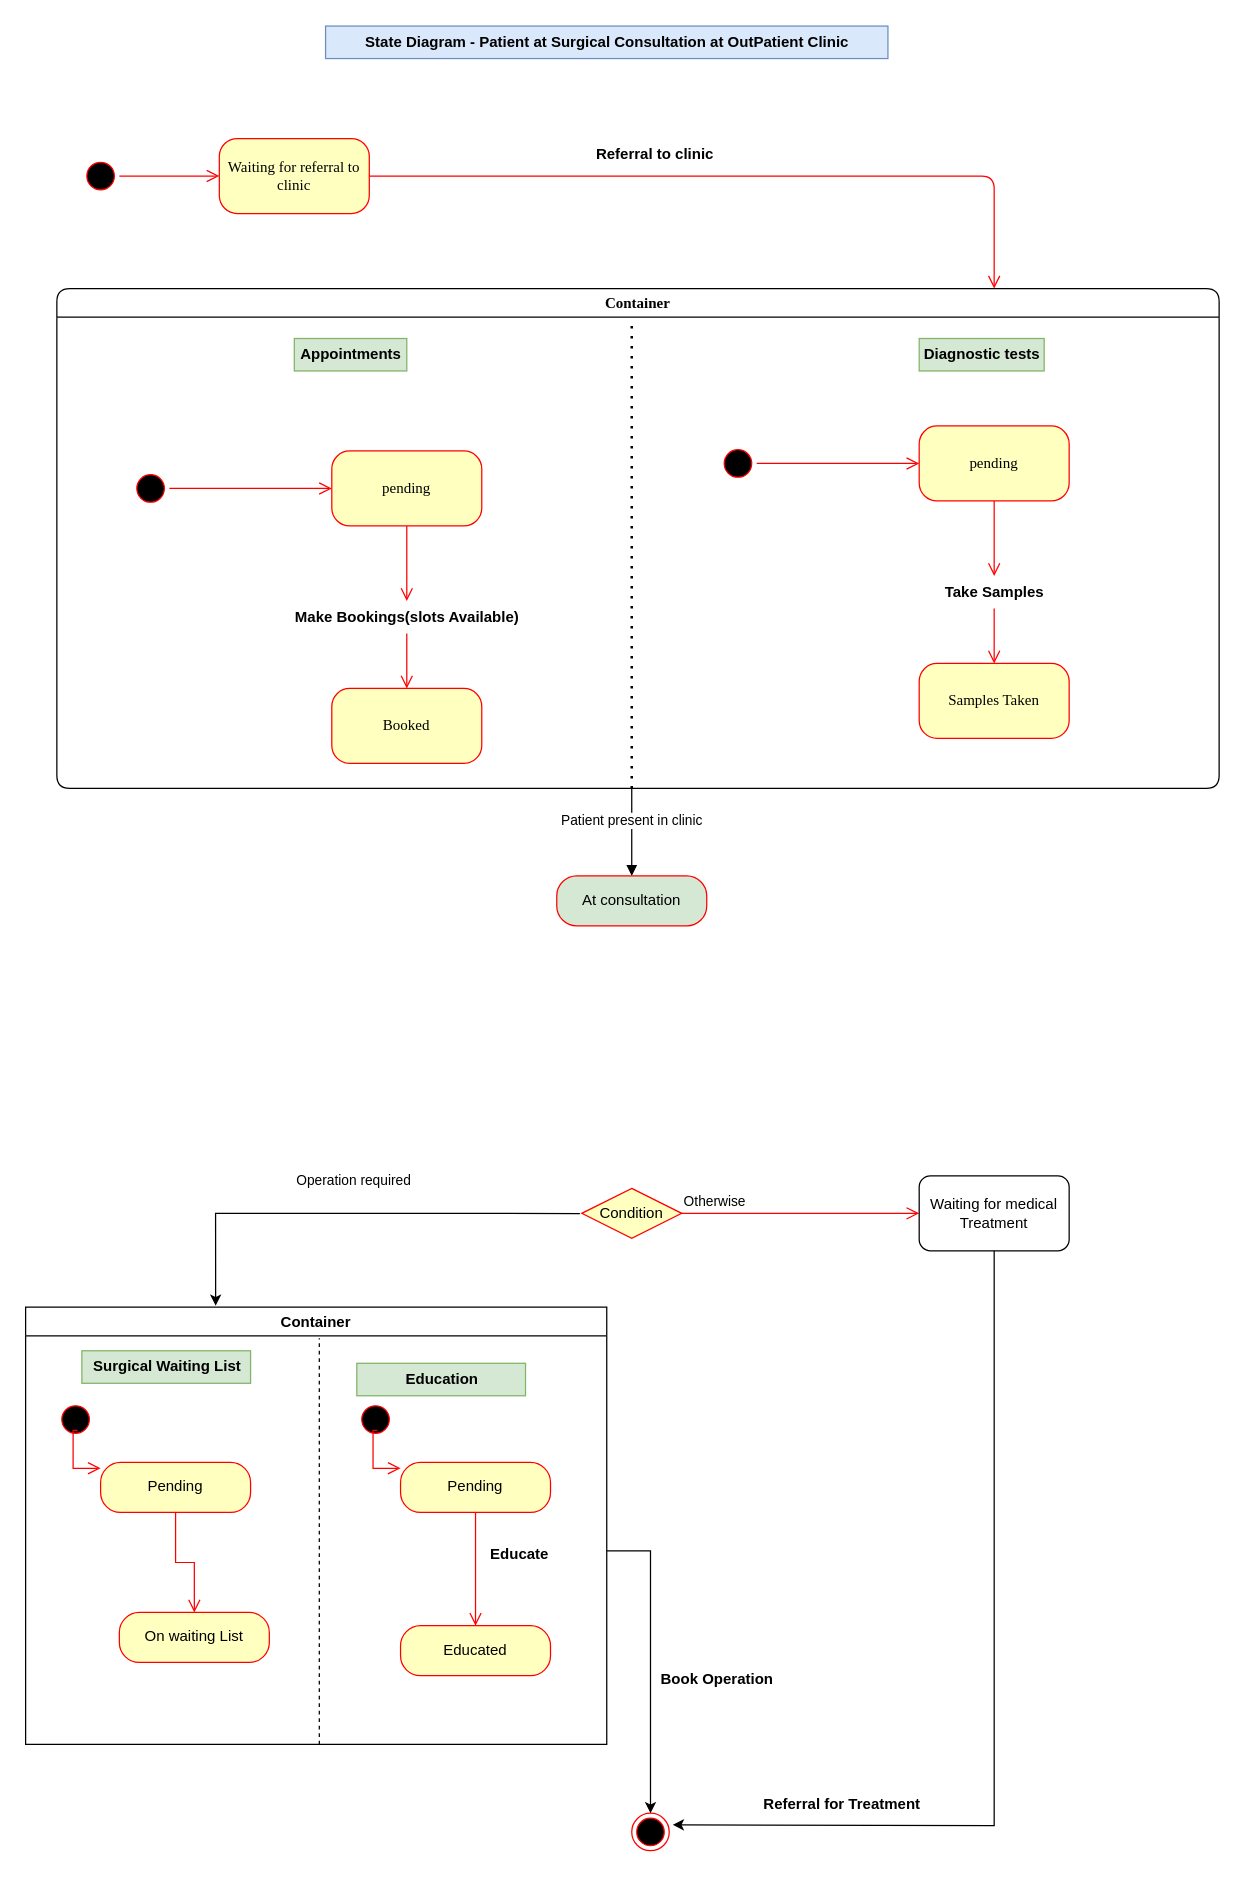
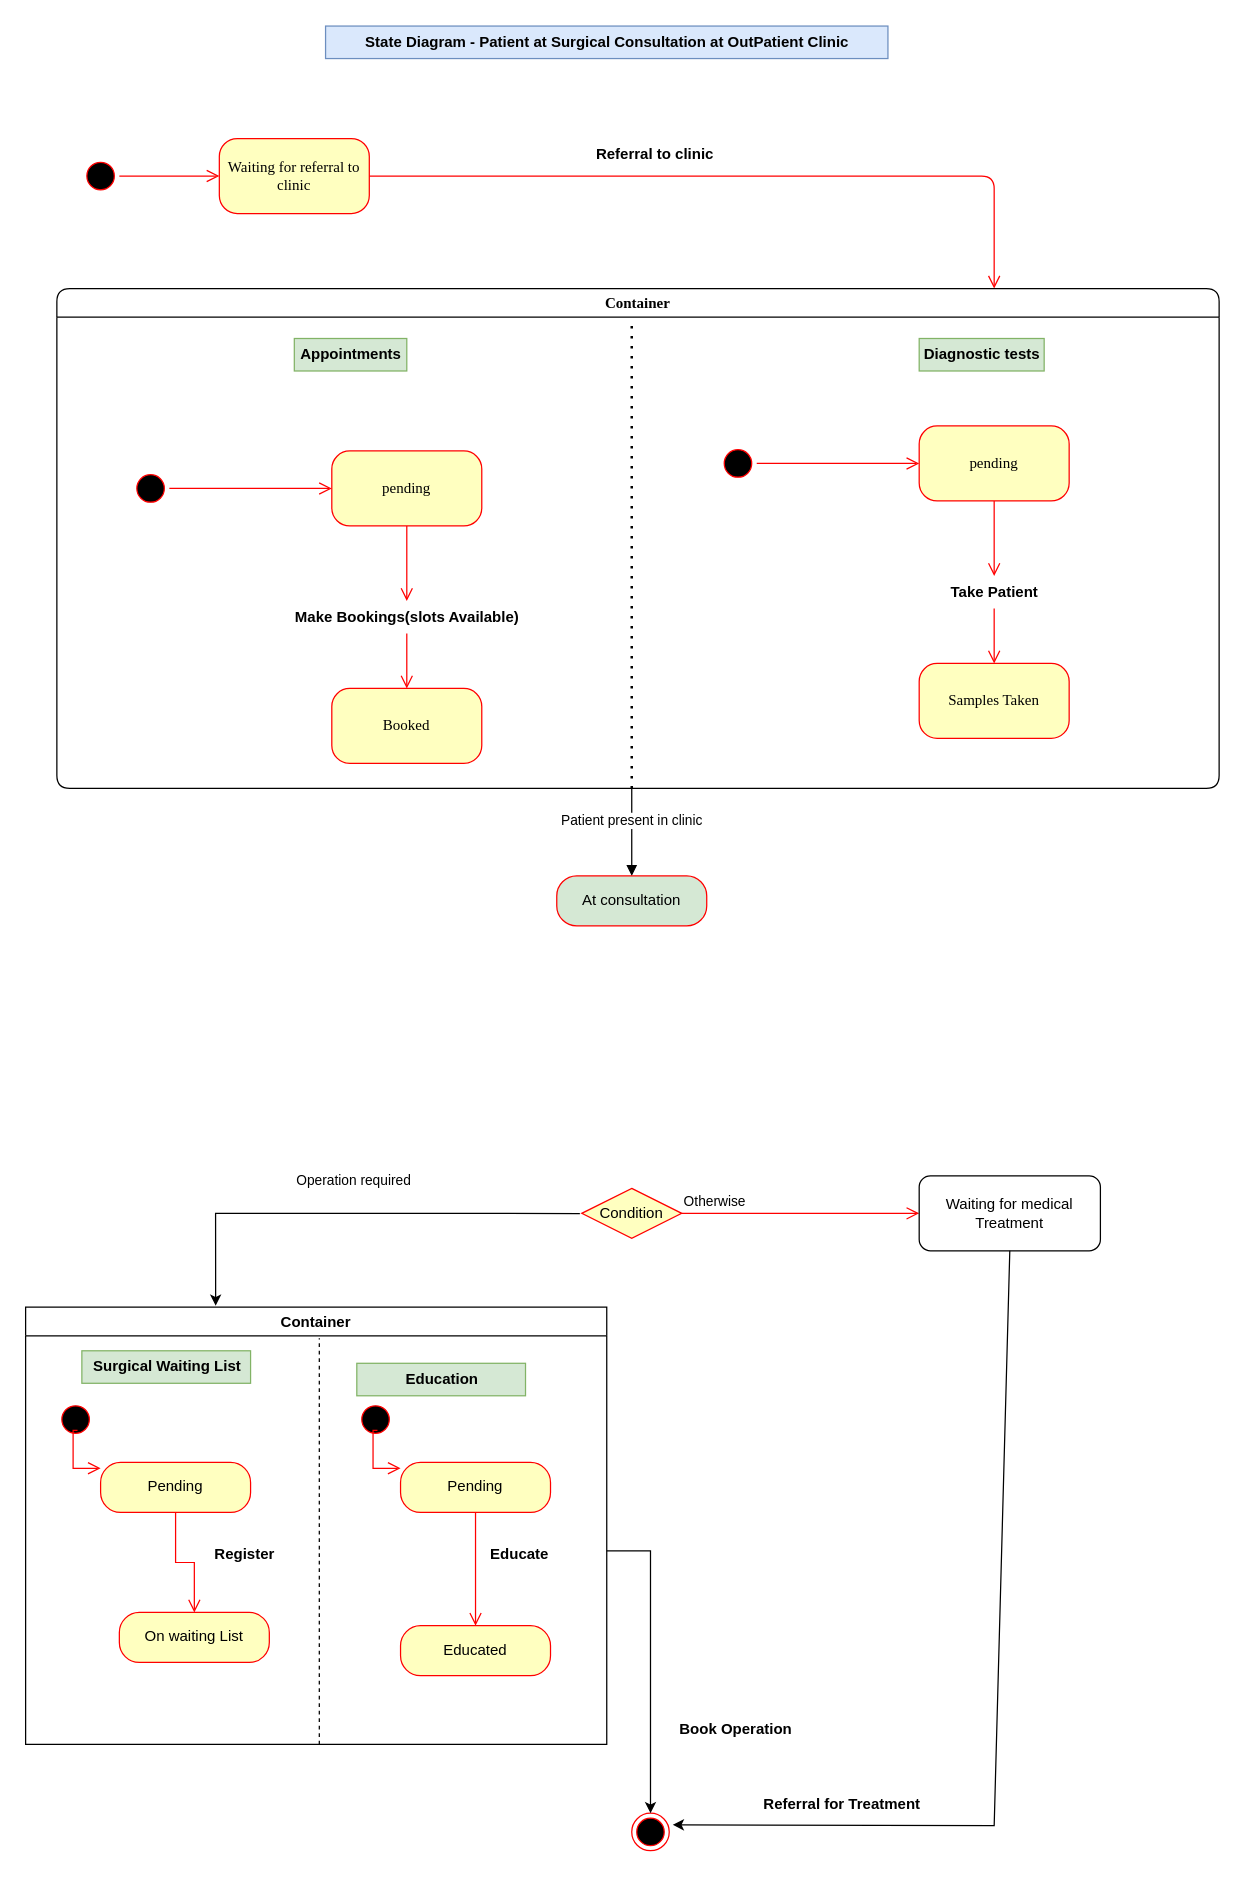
- <mxCell id="20" value="Take Samples" style="text;align=center;fontStyle=1;verticalAlign=middle;spacingLeft=3;spacingRight=3;strokeColor=none;rotatable=0;points=[[0,0.5],[1,0.5]];portConstraint=eastwest;html=1;" vertex="1" parent="5"><mxGeometry x="710" y="230" width="80" height="26" as="geometry" /></mxCell>
+ <mxCell id="20" value="Take Patient" style="text;align=center;fontStyle=1;verticalAlign=middle;spacingLeft=3;spacingRight=3;strokeColor=none;rotatable=0;points=[[0,0.5],[1,0.5]];portConstraint=eastwest;html=1;" vertex="1" parent="5"><mxGeometry x="710" y="230" width="80" height="26" as="geometry" /></mxCell>
- <mxCell id="31" value="Waiting for medical Treatment" style="rounded=1;whiteSpace=wrap;html=1;" vertex="1" parent="1"><mxGeometry x="735" y="940" width="120" height="60" as="geometry" /></mxCell>
+ <mxCell id="31" value="Waiting for medical Treatment" style="rounded=1;whiteSpace=wrap;html=1;" vertex="1" parent="1"><mxGeometry x="735" y="940" width="145" height="60" as="geometry" /></mxCell>
+ <mxCell id="49" value="Register" style="text;align=center;fontStyle=1;verticalAlign=middle;spacingLeft=3;spacingRight=3;strokeColor=none;rotatable=0;points=[[0,0.5],[1,0.5]];portConstraint=eastwest;html=1;" vertex="1" parent="36"><mxGeometry x="135" y="185" width="80" height="26" as="geometry" /></mxCell>
- <mxCell id="53" value="Book Operation" style="text;align=center;fontStyle=1;verticalAlign=middle;spacingLeft=3;spacingRight=3;strokeColor=none;rotatable=0;points=[[0,0.5],[1,0.5]];portConstraint=eastwest;html=1;" vertex="1" parent="1"><mxGeometry x="505" y="1330" width="135" height="26" as="geometry" /></mxCell>
+ <mxCell id="53" value="Book Operation" style="text;align=center;fontStyle=1;verticalAlign=middle;spacingLeft=3;spacingRight=3;strokeColor=none;rotatable=0;points=[[0,0.5],[1,0.5]];portConstraint=eastwest;html=1;" vertex="1" parent="1"><mxGeometry x="520" y="1370" width="135" height="26" as="geometry" /></mxCell>
